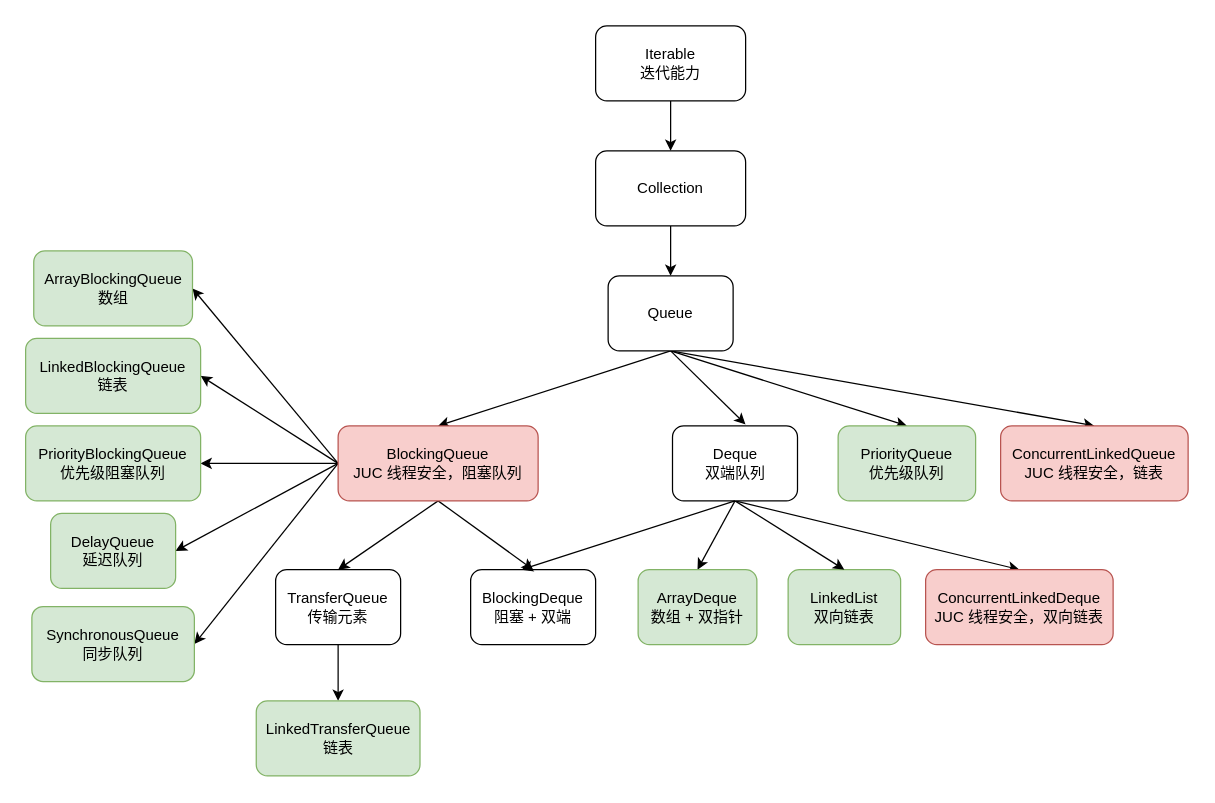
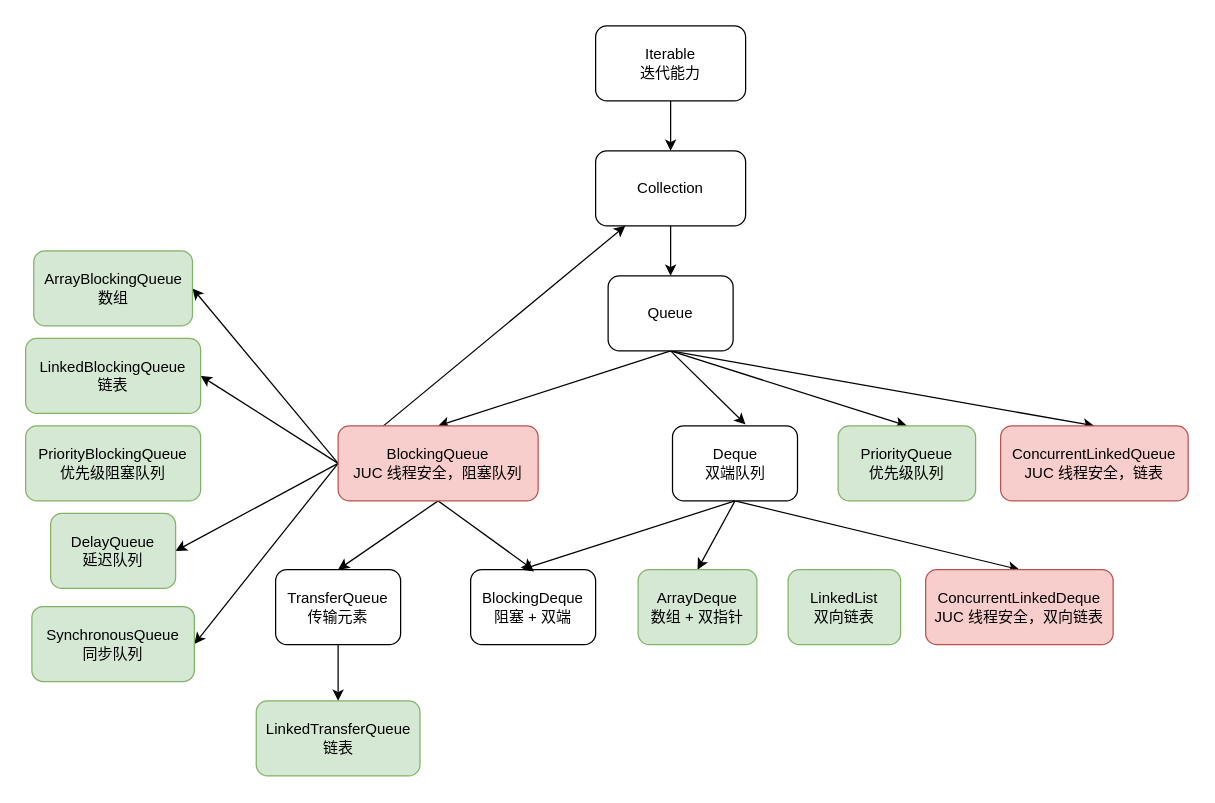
- <mxCell id="23" style="edgeStyle=none;rounded=0;orthogonalLoop=1;jettySize=auto;html=1;exitX=0;exitY=0.5;exitDx=0;exitDy=0;entryX=1;entryY=0.5;entryDx=0;entryDy=0;" edge="1" parent="1" source="26" target="31"><mxGeometry relative="1" as="geometry" /></mxCell>
+ <mxCell id="23" style="edgeStyle=none;rounded=0;orthogonalLoop=1;jettySize=auto;html=1;exitX=0;exitY=0.5;exitDx=0;exitDy=0;" edge="1" parent="1" source="26" target="5"><mxGeometry relative="1" as="geometry" /></mxCell>
- <mxCell id="12" style="edgeStyle=none;rounded=0;orthogonalLoop=1;jettySize=auto;html=1;exitX=0.5;exitY=1;exitDx=0;exitDy=0;entryX=0.5;entryY=0;entryDx=0;entryDy=0;" edge="1" parent="1" source="15" target="6"><mxGeometry relative="1" as="geometry" /></mxCell>
